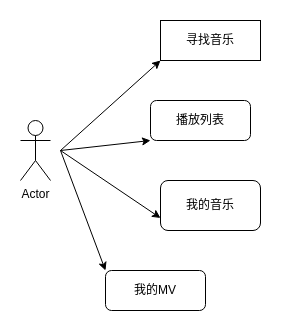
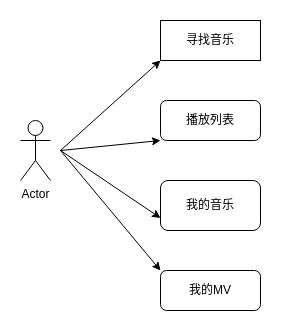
- <mxCell id="4" value="播放列表" style="rounded=1;whiteSpace=wrap;html=1;" vertex="1" parent="1"><mxGeometry x="150" y="100" width="100" height="40" as="geometry" /></mxCell>
+ <mxCell id="4" value="播放列表" style="rounded=1;whiteSpace=wrap;html=1;" vertex="1" parent="1"><mxGeometry x="160" y="100" width="100" height="40" as="geometry" /></mxCell>
- <mxCell id="6" value="我的MV" style="rounded=1;whiteSpace=wrap;html=1;" vertex="1" parent="1"><mxGeometry x="105" y="270" width="100" height="40" as="geometry" /></mxCell>
+ <mxCell id="6" value="我的MV" style="rounded=1;whiteSpace=wrap;html=1;" vertex="1" parent="1"><mxGeometry x="160" y="270" width="100" height="40" as="geometry" /></mxCell>
